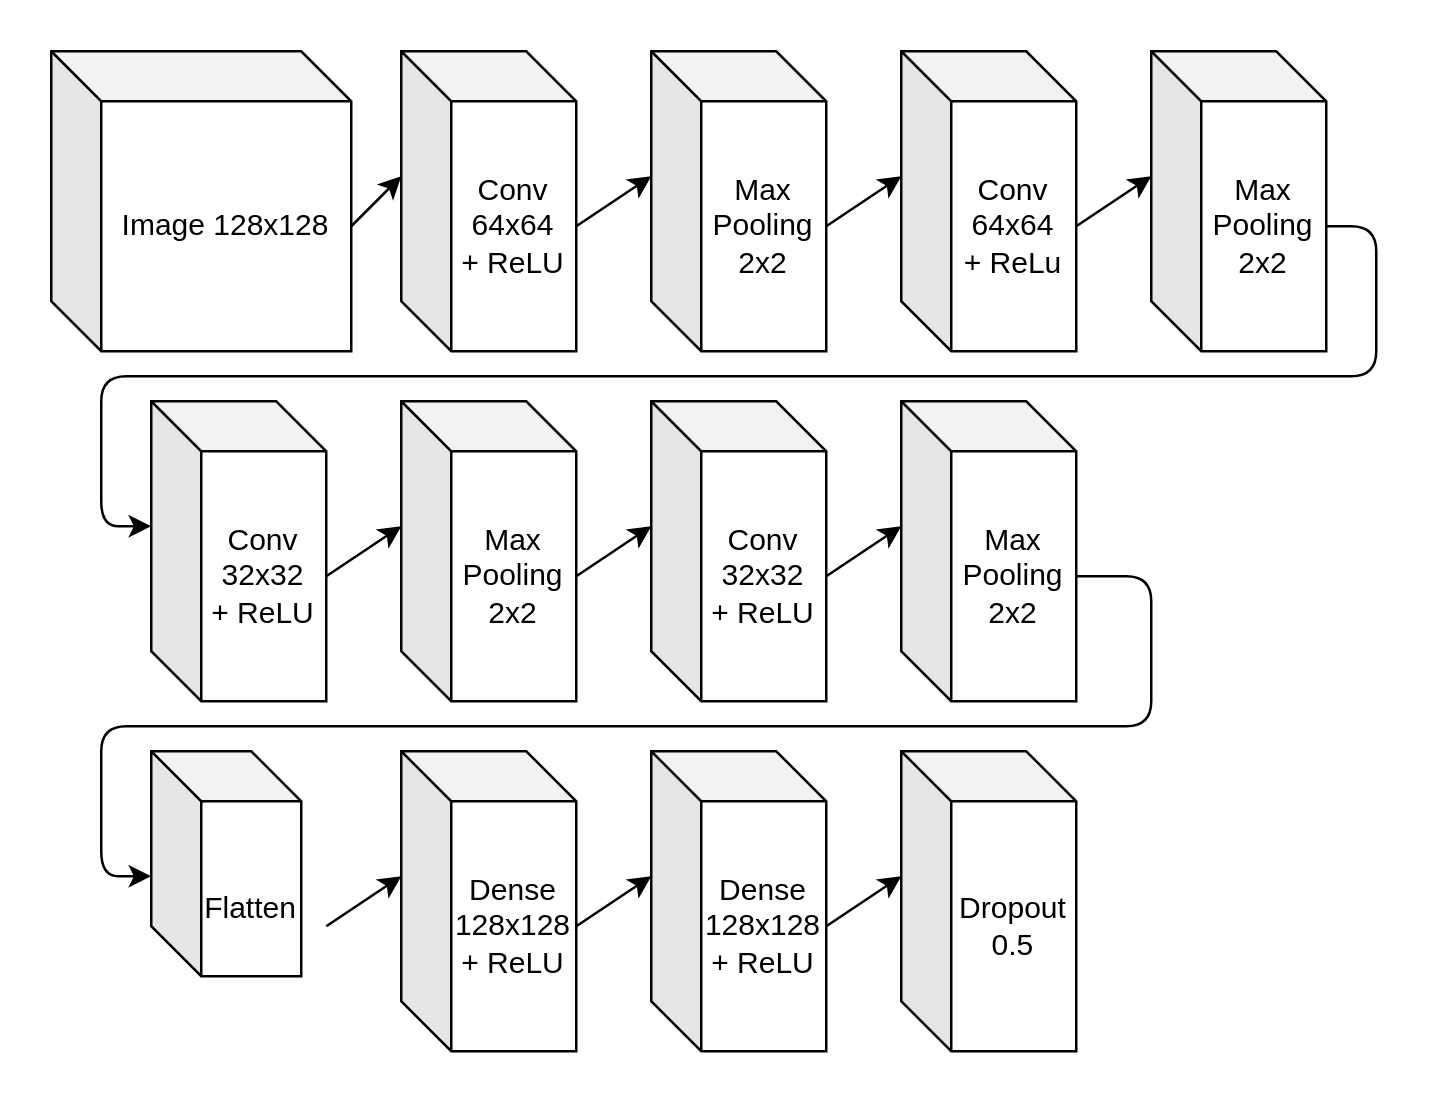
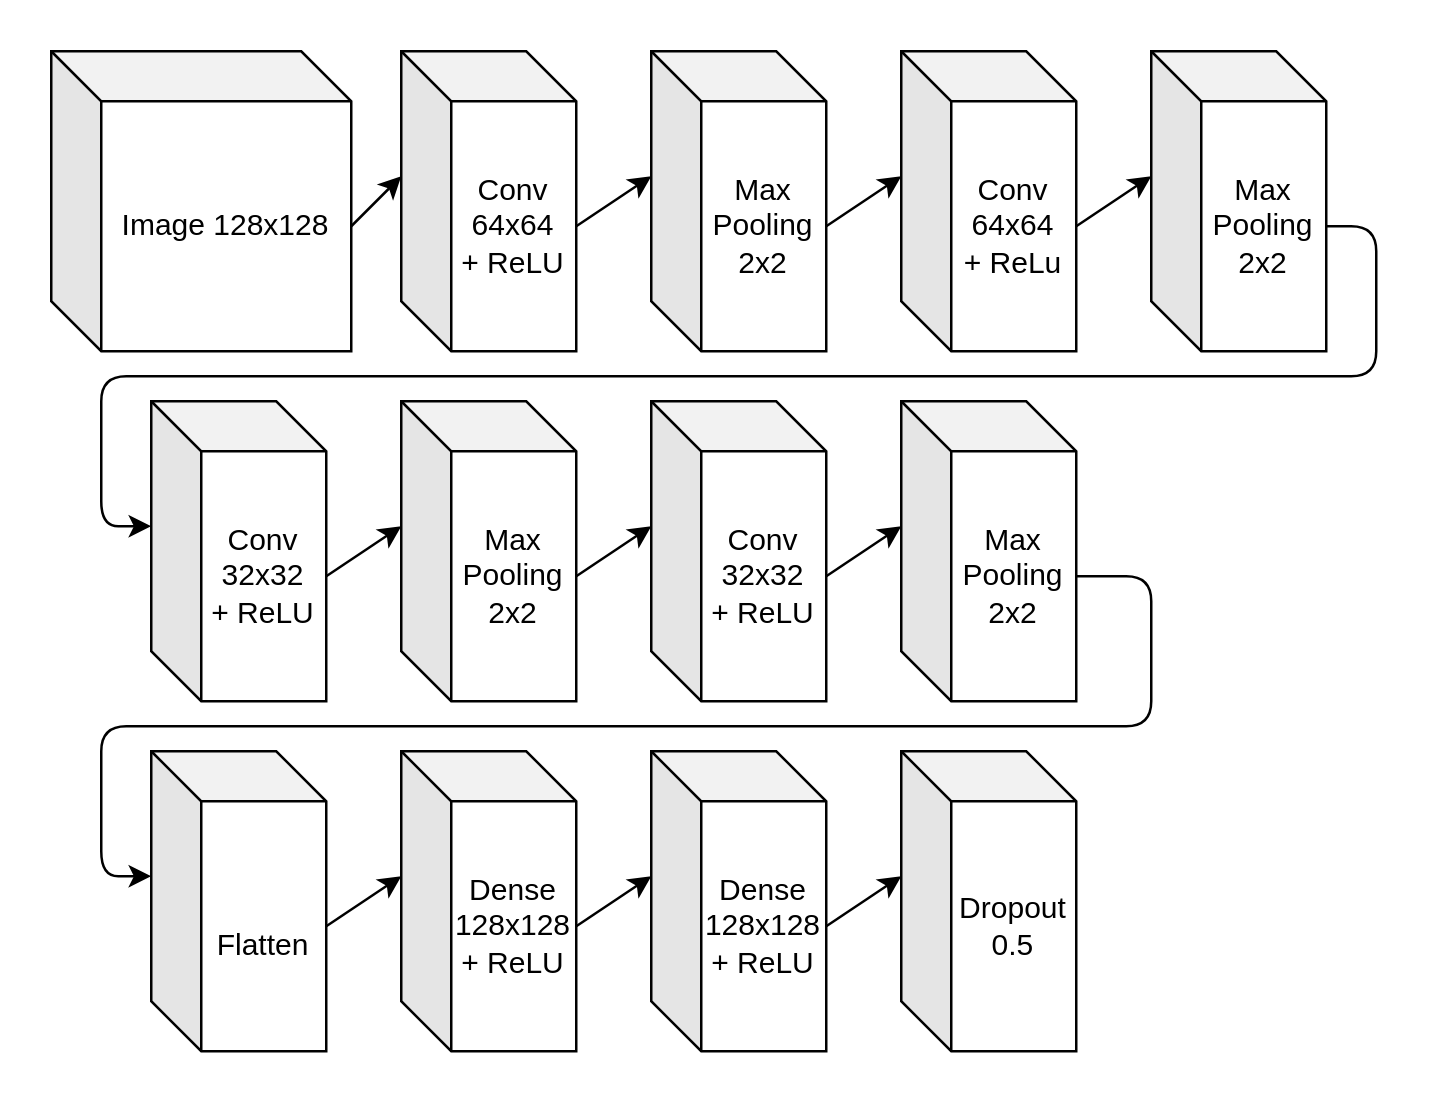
- <mxCell id="25" value="&lt;br&gt;Flatten&lt;br&gt;" style="shape=cube;whiteSpace=wrap;html=1;boundedLbl=1;backgroundOutline=1;darkOpacity=0.05;darkOpacity2=0.1;" vertex="1" parent="1"><mxGeometry x="60" y="300" width="60" height="90" as="geometry" /></mxCell>
+ <mxCell id="25" value="&lt;br&gt;Flatten&lt;br&gt;" style="shape=cube;whiteSpace=wrap;html=1;boundedLbl=1;backgroundOutline=1;darkOpacity=0.05;darkOpacity2=0.1;" vertex="1" parent="1"><mxGeometry x="60" y="300" width="70" height="120" as="geometry" /></mxCell>
